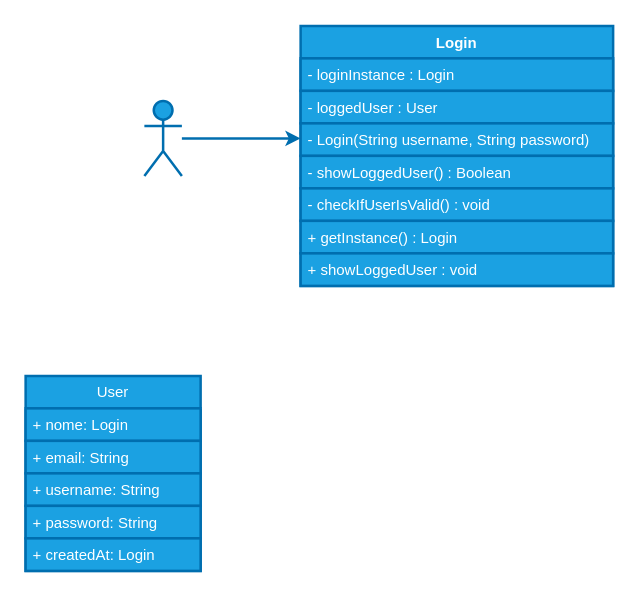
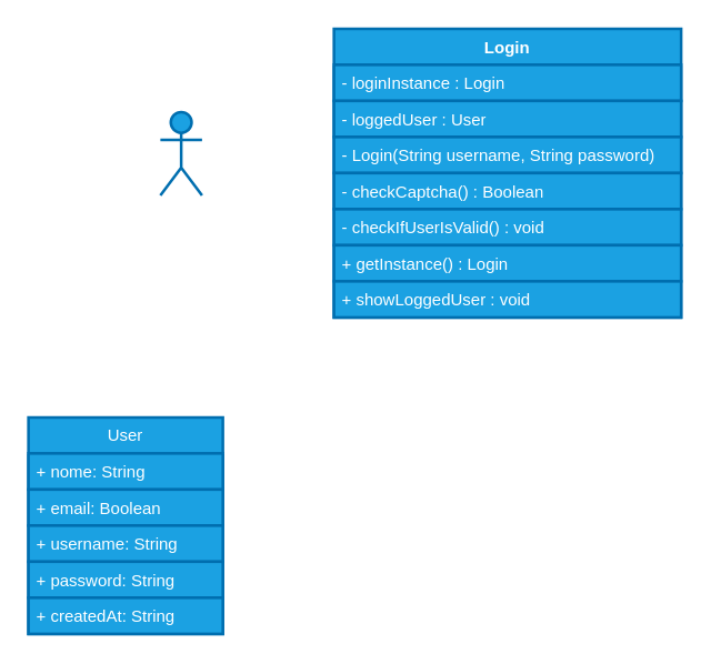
- <mxCell id="10" style="edgeStyle=orthogonalEdgeStyle;rounded=0;orthogonalLoop=1;jettySize=auto;html=1;fillColor=#1ba1e2;strokeColor=#006EAF;strokeWidth=2;" edge="1" parent="1" source="11" target="2"><mxGeometry relative="1" as="geometry"><Array as="points"><mxPoint x="190" y="110" /><mxPoint x="190" y="110" /></Array></mxGeometry></mxCell>
- <mxCell id="6" value="-&amp;nbsp;showLoggedUser() : Boolean" style="text;align=left;verticalAlign=top;spacingLeft=4;spacingRight=4;overflow=hidden;rotatable=0;points=[[0,0.5],[1,0.5]];portConstraint=eastwest;whiteSpace=wrap;html=1;fillColor=#1ba1e2;strokeColor=#006EAF;fontColor=#ffffff;strokeWidth=2;" vertex="1" parent="2"><mxGeometry y="104" width="250" height="26" as="geometry" /></mxCell>
+ <mxCell id="6" value="-&amp;nbsp;checkCaptcha() : Boolean" style="text;align=left;verticalAlign=top;spacingLeft=4;spacingRight=4;overflow=hidden;rotatable=0;points=[[0,0.5],[1,0.5]];portConstraint=eastwest;whiteSpace=wrap;html=1;fillColor=#1ba1e2;strokeColor=#006EAF;fontColor=#ffffff;strokeWidth=2;" vertex="1" parent="2"><mxGeometry y="104" width="250" height="26" as="geometry" /></mxCell>
- <mxCell id="13" value="+ nome: Login" style="text;align=left;verticalAlign=top;spacingLeft=4;spacingRight=4;overflow=hidden;rotatable=0;points=[[0,0.5],[1,0.5]];portConstraint=eastwest;whiteSpace=wrap;html=1;fillColor=#1ba1e2;strokeColor=#006EAF;fontColor=#ffffff;strokeWidth=2;" vertex="1" parent="12"><mxGeometry y="26" width="140" height="26" as="geometry" /></mxCell>
+ <mxCell id="13" value="+ nome: String" style="text;align=left;verticalAlign=top;spacingLeft=4;spacingRight=4;overflow=hidden;rotatable=0;points=[[0,0.5],[1,0.5]];portConstraint=eastwest;whiteSpace=wrap;html=1;fillColor=#1ba1e2;strokeColor=#006EAF;fontColor=#ffffff;strokeWidth=2;" vertex="1" parent="12"><mxGeometry y="26" width="140" height="26" as="geometry" /></mxCell>
- <mxCell id="14" value="+ email: String" style="text;align=left;verticalAlign=top;spacingLeft=4;spacingRight=4;overflow=hidden;rotatable=0;points=[[0,0.5],[1,0.5]];portConstraint=eastwest;whiteSpace=wrap;html=1;fillColor=#1ba1e2;strokeColor=#006EAF;fontColor=#ffffff;strokeWidth=2;" vertex="1" parent="12"><mxGeometry y="52" width="140" height="26" as="geometry" /></mxCell>
+ <mxCell id="14" value="+ email: Boolean" style="text;align=left;verticalAlign=top;spacingLeft=4;spacingRight=4;overflow=hidden;rotatable=0;points=[[0,0.5],[1,0.5]];portConstraint=eastwest;whiteSpace=wrap;html=1;fillColor=#1ba1e2;strokeColor=#006EAF;fontColor=#ffffff;strokeWidth=2;" vertex="1" parent="12"><mxGeometry y="52" width="140" height="26" as="geometry" /></mxCell>
- <mxCell id="17" value="+ createdAt: Login" style="text;align=left;verticalAlign=top;spacingLeft=4;spacingRight=4;overflow=hidden;rotatable=0;points=[[0,0.5],[1,0.5]];portConstraint=eastwest;whiteSpace=wrap;html=1;fillColor=#1ba1e2;strokeColor=#006EAF;fontColor=#ffffff;strokeWidth=2;" vertex="1" parent="12"><mxGeometry y="130" width="140" height="26" as="geometry" /></mxCell>
+ <mxCell id="17" value="+ createdAt: String" style="text;align=left;verticalAlign=top;spacingLeft=4;spacingRight=4;overflow=hidden;rotatable=0;points=[[0,0.5],[1,0.5]];portConstraint=eastwest;whiteSpace=wrap;html=1;fillColor=#1ba1e2;strokeColor=#006EAF;fontColor=#ffffff;strokeWidth=2;" vertex="1" parent="12"><mxGeometry y="130" width="140" height="26" as="geometry" /></mxCell>
